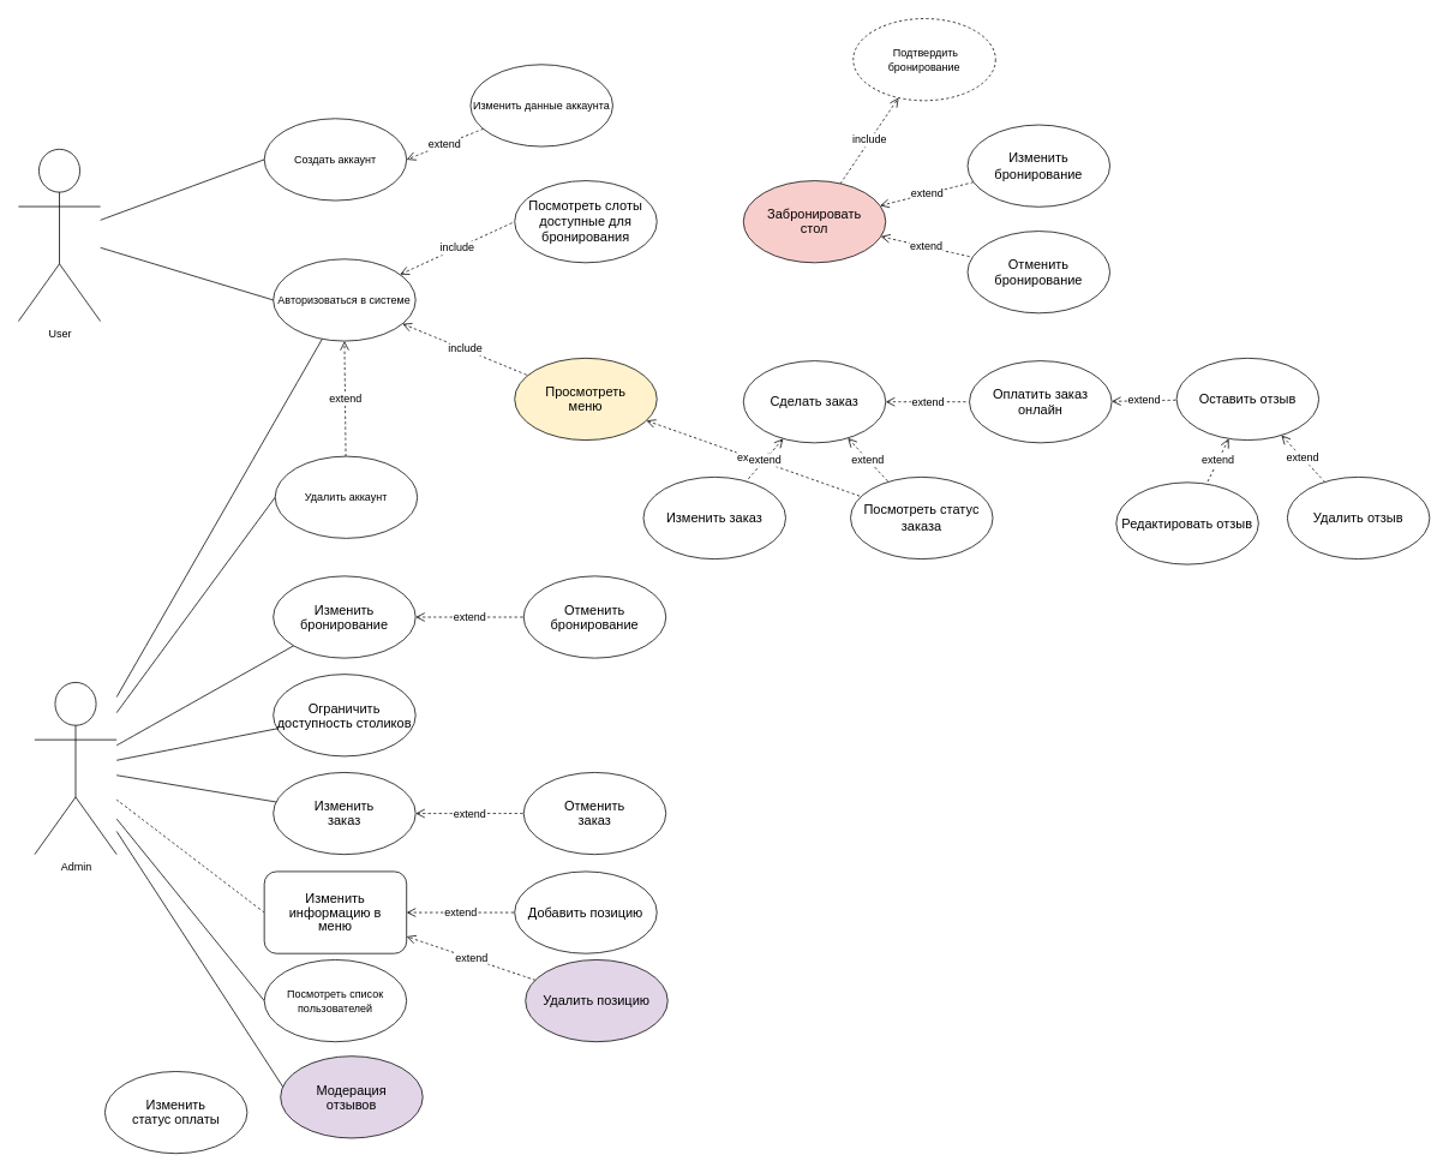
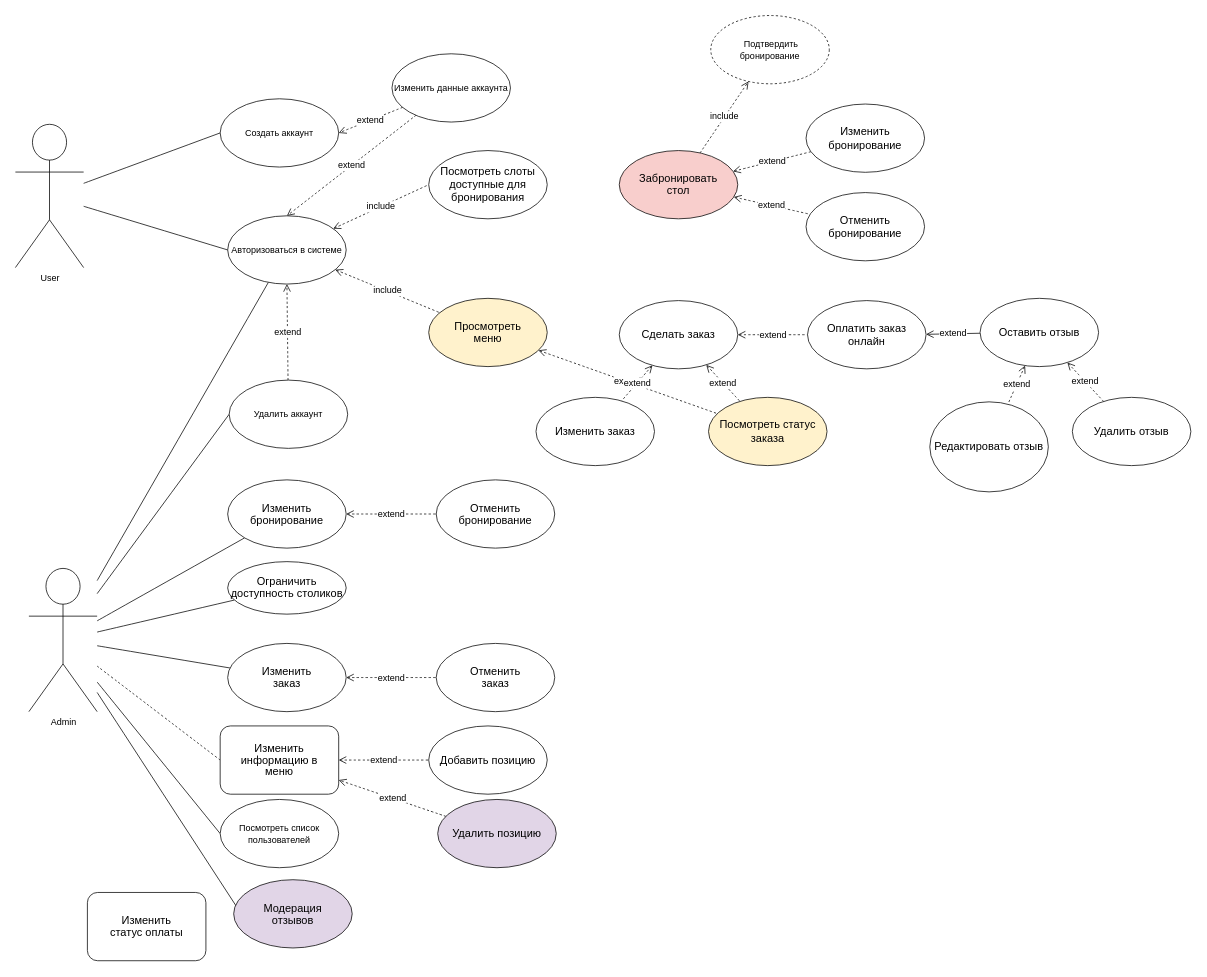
+ <mxCell id="16" value="extend" style="edgeStyle=none;curved=1;rounded=0;orthogonalLoop=1;jettySize=auto;html=1;entryX=0.5;entryY=0;entryDx=0;entryDy=0;fontSize=12;startSize=8;endSize=8;dashed=1;endArrow=open;endFill=0;" edge="1" parent="1" source="17" target="22"><mxGeometry relative="1" as="geometry" /></mxCell>
- <mxCell id="52" value="extend" style="edgeStyle=none;curved=1;rounded=0;orthogonalLoop=1;jettySize=auto;html=1;fontSize=12;startSize=8;endSize=8;endArrow=none;endFill=0;startArrow=open;startFill=0;dashed=1;" edge="1" parent="1" source="53" target="56"><mxGeometry relative="1" as="geometry" /></mxCell>
+ <mxCell id="52" value="extend" style="edgeStyle=none;curved=1;rounded=0;orthogonalLoop=1;jettySize=auto;html=1;fontSize=12;startSize=8;endSize=8;endArrow=none;endFill=0;startArrow=open;startFill=0;dashed=0;" edge="1" parent="1" source="53" target="56"><mxGeometry relative="1" as="geometry" /></mxCell>
- <mxCell id="60" value="&lt;span style=&quot;font-size: 14.667px;&quot;&gt;Посмотреть статус заказа&lt;/span&gt;" style="ellipse;whiteSpace=wrap;html=1;" vertex="1" parent="1"><mxGeometry x="944" y="529" width="158" height="91" as="geometry" /></mxCell>
+ <mxCell id="60" value="&lt;span style=&quot;font-size: 14.667px;&quot;&gt;Посмотреть статус заказа&lt;/span&gt;" style="ellipse;whiteSpace=wrap;html=1;fillColor=#fff2cc;" vertex="1" parent="1"><mxGeometry x="944" y="529" width="158" height="91" as="geometry" /></mxCell>
- <mxCell id="58" value="&lt;span style=&quot;font-size: 14.667px;&quot;&gt;Редактировать отзыв&lt;/span&gt;" style="ellipse;whiteSpace=wrap;html=1;" vertex="1" parent="1"><mxGeometry x="1239" y="535" width="158" height="91" as="geometry" /></mxCell>
+ <mxCell id="58" value="&lt;span style=&quot;font-size: 14.667px;&quot;&gt;Редактировать отзыв&lt;/span&gt;" style="ellipse;whiteSpace=wrap;html=1;" vertex="1" parent="1"><mxGeometry x="1239" y="535" width="158" height="120" as="geometry" /></mxCell>
- <mxCell id="32" value="&lt;span style=&quot;font-size:11.0pt;line-height:107%;&lt;br/&gt;font-family:&amp;quot;Calibri&amp;quot;,sans-serif;mso-ascii-theme-font:minor-latin;mso-fareast-font-family:&lt;br/&gt;Calibri;mso-fareast-theme-font:minor-latin;mso-hansi-theme-font:minor-latin;&lt;br/&gt;mso-bidi-font-family:&amp;quot;Times New Roman&amp;quot;;mso-bidi-theme-font:minor-bidi;&lt;br/&gt;mso-ansi-language:RU;mso-fareast-language:EN-US;mso-bidi-language:AR-SA&quot;&gt;Ограничить&lt;br/&gt;доступность столиков&lt;/span&gt;" style="ellipse;whiteSpace=wrap;html=1;" vertex="1" parent="1"><mxGeometry x="303" y="748" width="158" height="91" as="geometry" /></mxCell>
+ <mxCell id="32" value="&lt;span style=&quot;font-size:11.0pt;line-height:107%;&lt;br/&gt;font-family:&amp;quot;Calibri&amp;quot;,sans-serif;mso-ascii-theme-font:minor-latin;mso-fareast-font-family:&lt;br/&gt;Calibri;mso-fareast-theme-font:minor-latin;mso-hansi-theme-font:minor-latin;&lt;br/&gt;mso-bidi-font-family:&amp;quot;Times New Roman&amp;quot;;mso-bidi-theme-font:minor-bidi;&lt;br/&gt;mso-ansi-language:RU;mso-fareast-language:EN-US;mso-bidi-language:AR-SA&quot;&gt;Ограничить&lt;br/&gt;доступность столиков&lt;/span&gt;" style="ellipse;whiteSpace=wrap;html=1;" vertex="1" parent="1"><mxGeometry x="303" y="748" width="158" height="70" as="geometry" /></mxCell>
- <mxCell id="26" value="&lt;span style=&quot;font-size:11.0pt;line-height:107%;&lt;br/&gt;font-family:&amp;quot;Calibri&amp;quot;,sans-serif;mso-ascii-theme-font:minor-latin;mso-fareast-font-family:&lt;br/&gt;Calibri;mso-fareast-theme-font:minor-latin;mso-hansi-theme-font:minor-latin;&lt;br/&gt;mso-bidi-font-family:&amp;quot;Times New Roman&amp;quot;;mso-bidi-theme-font:minor-bidi;&lt;br/&gt;mso-ansi-language:RU;mso-fareast-language:EN-US;mso-bidi-language:AR-SA&quot;&gt;Изменить&lt;br/&gt;статус оплаты&lt;/span&gt;" style="ellipse;whiteSpace=wrap;html=1;" vertex="1" parent="1"><mxGeometry x="116" y="1189" width="158" height="91" as="geometry" /></mxCell>
+ <mxCell id="26" value="&lt;span style=&quot;font-size:11.0pt;line-height:107%;&lt;br/&gt;font-family:&amp;quot;Calibri&amp;quot;,sans-serif;mso-ascii-theme-font:minor-latin;mso-fareast-font-family:&lt;br/&gt;Calibri;mso-fareast-theme-font:minor-latin;mso-hansi-theme-font:minor-latin;&lt;br/&gt;mso-bidi-font-family:&amp;quot;Times New Roman&amp;quot;;mso-bidi-theme-font:minor-bidi;&lt;br/&gt;mso-ansi-language:RU;mso-fareast-language:EN-US;mso-bidi-language:AR-SA&quot;&gt;Изменить&lt;br/&gt;статус оплаты&lt;/span&gt;" style="whiteSpace=wrap;html=1;rounded=1;" vertex="1" parent="1"><mxGeometry x="116" y="1189" width="158" height="91" as="geometry" /></mxCell>
